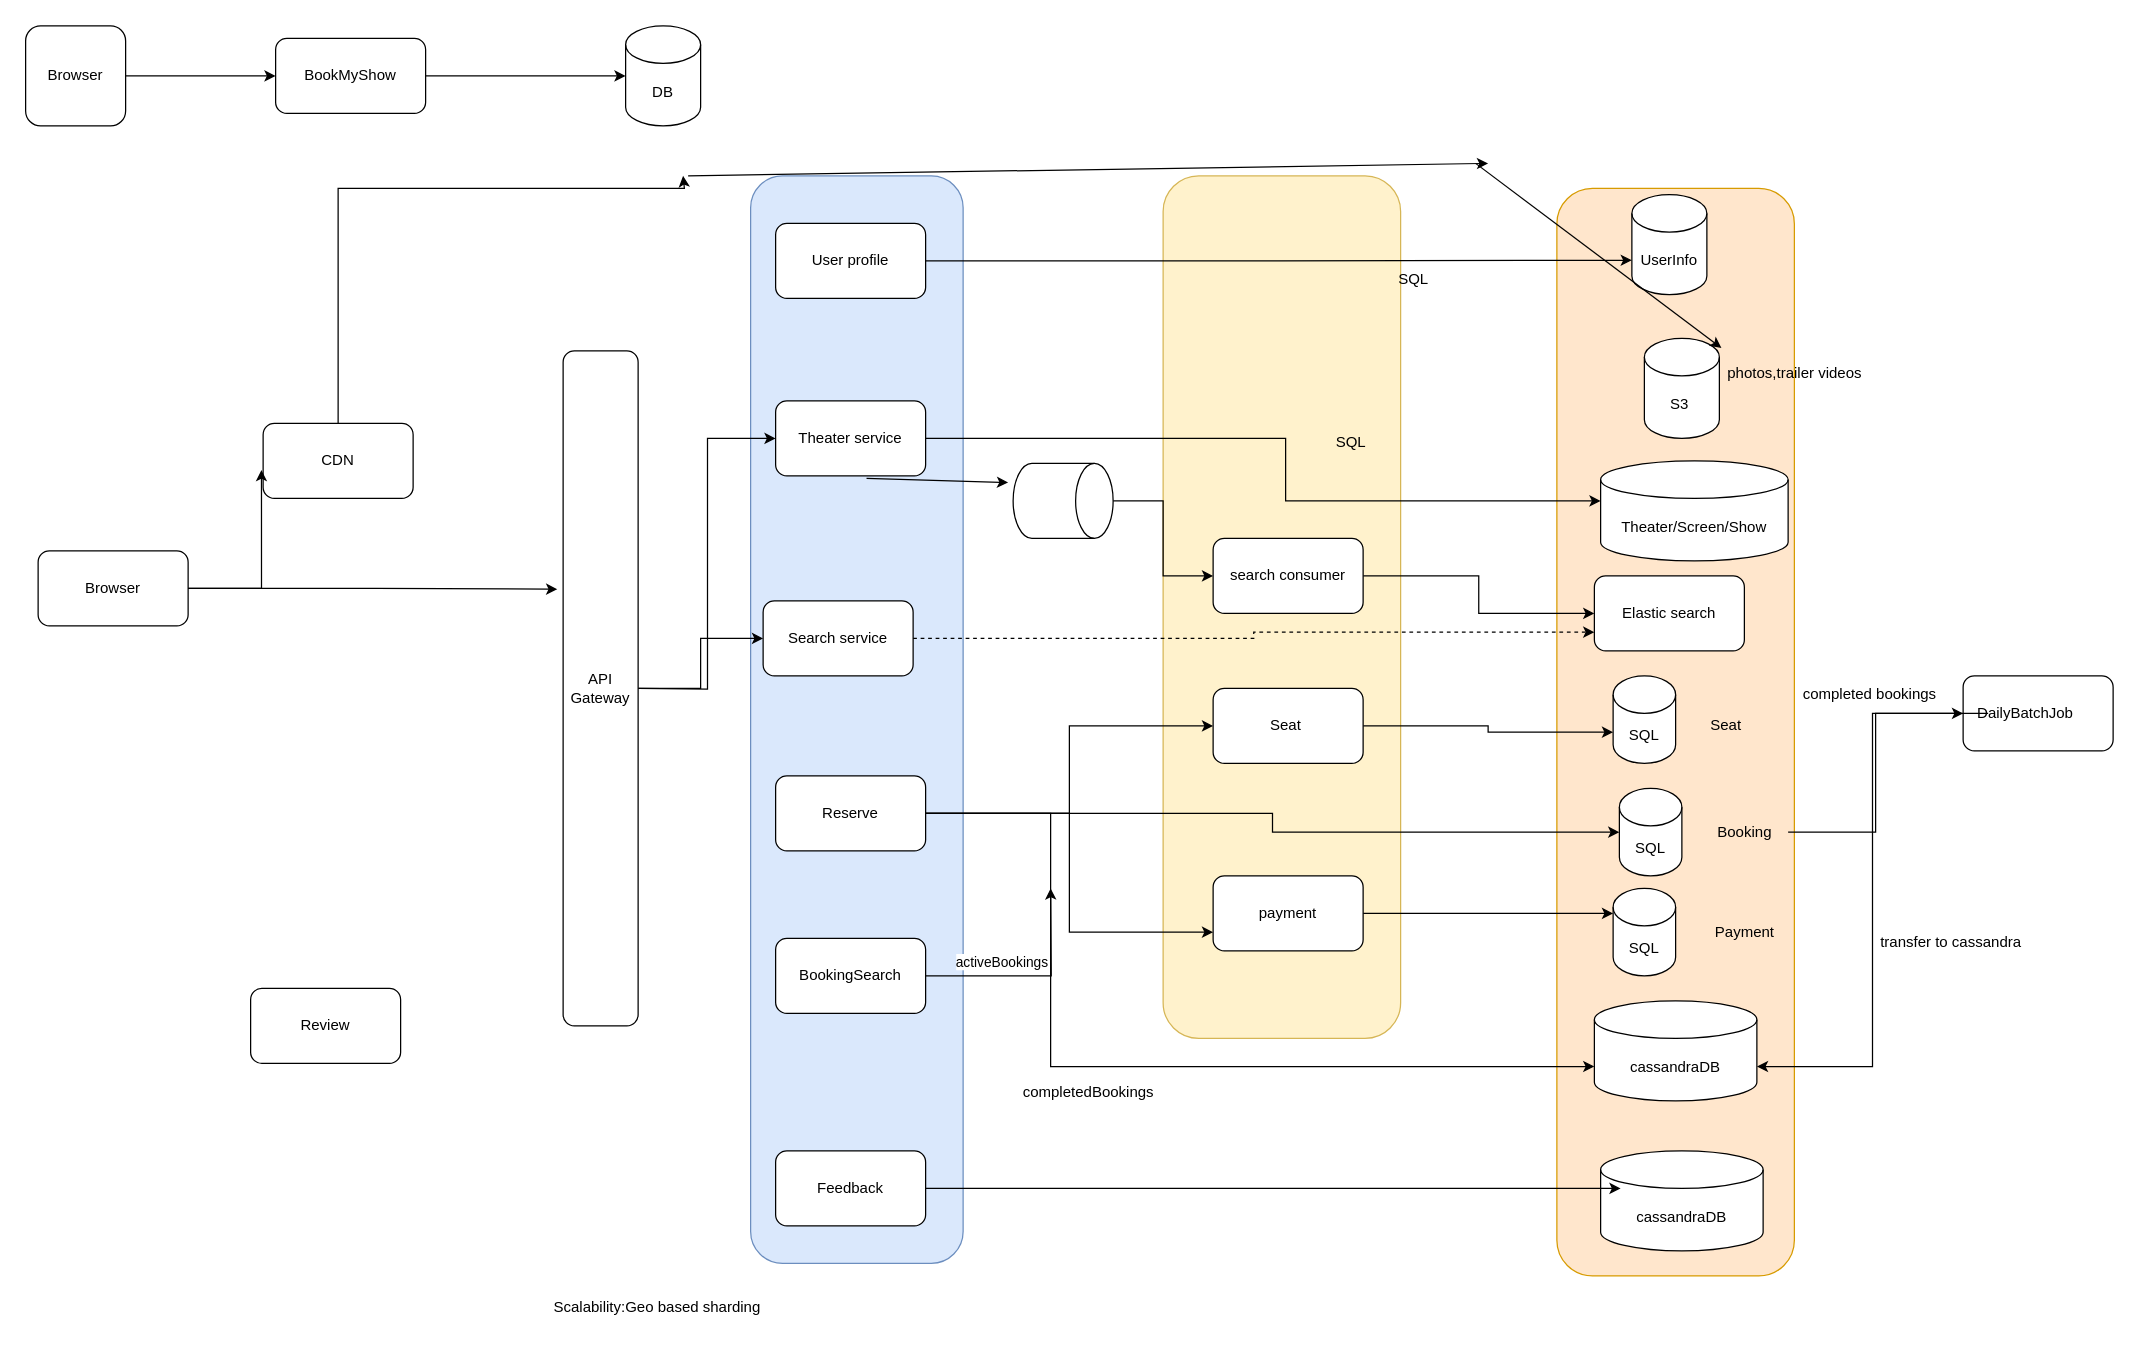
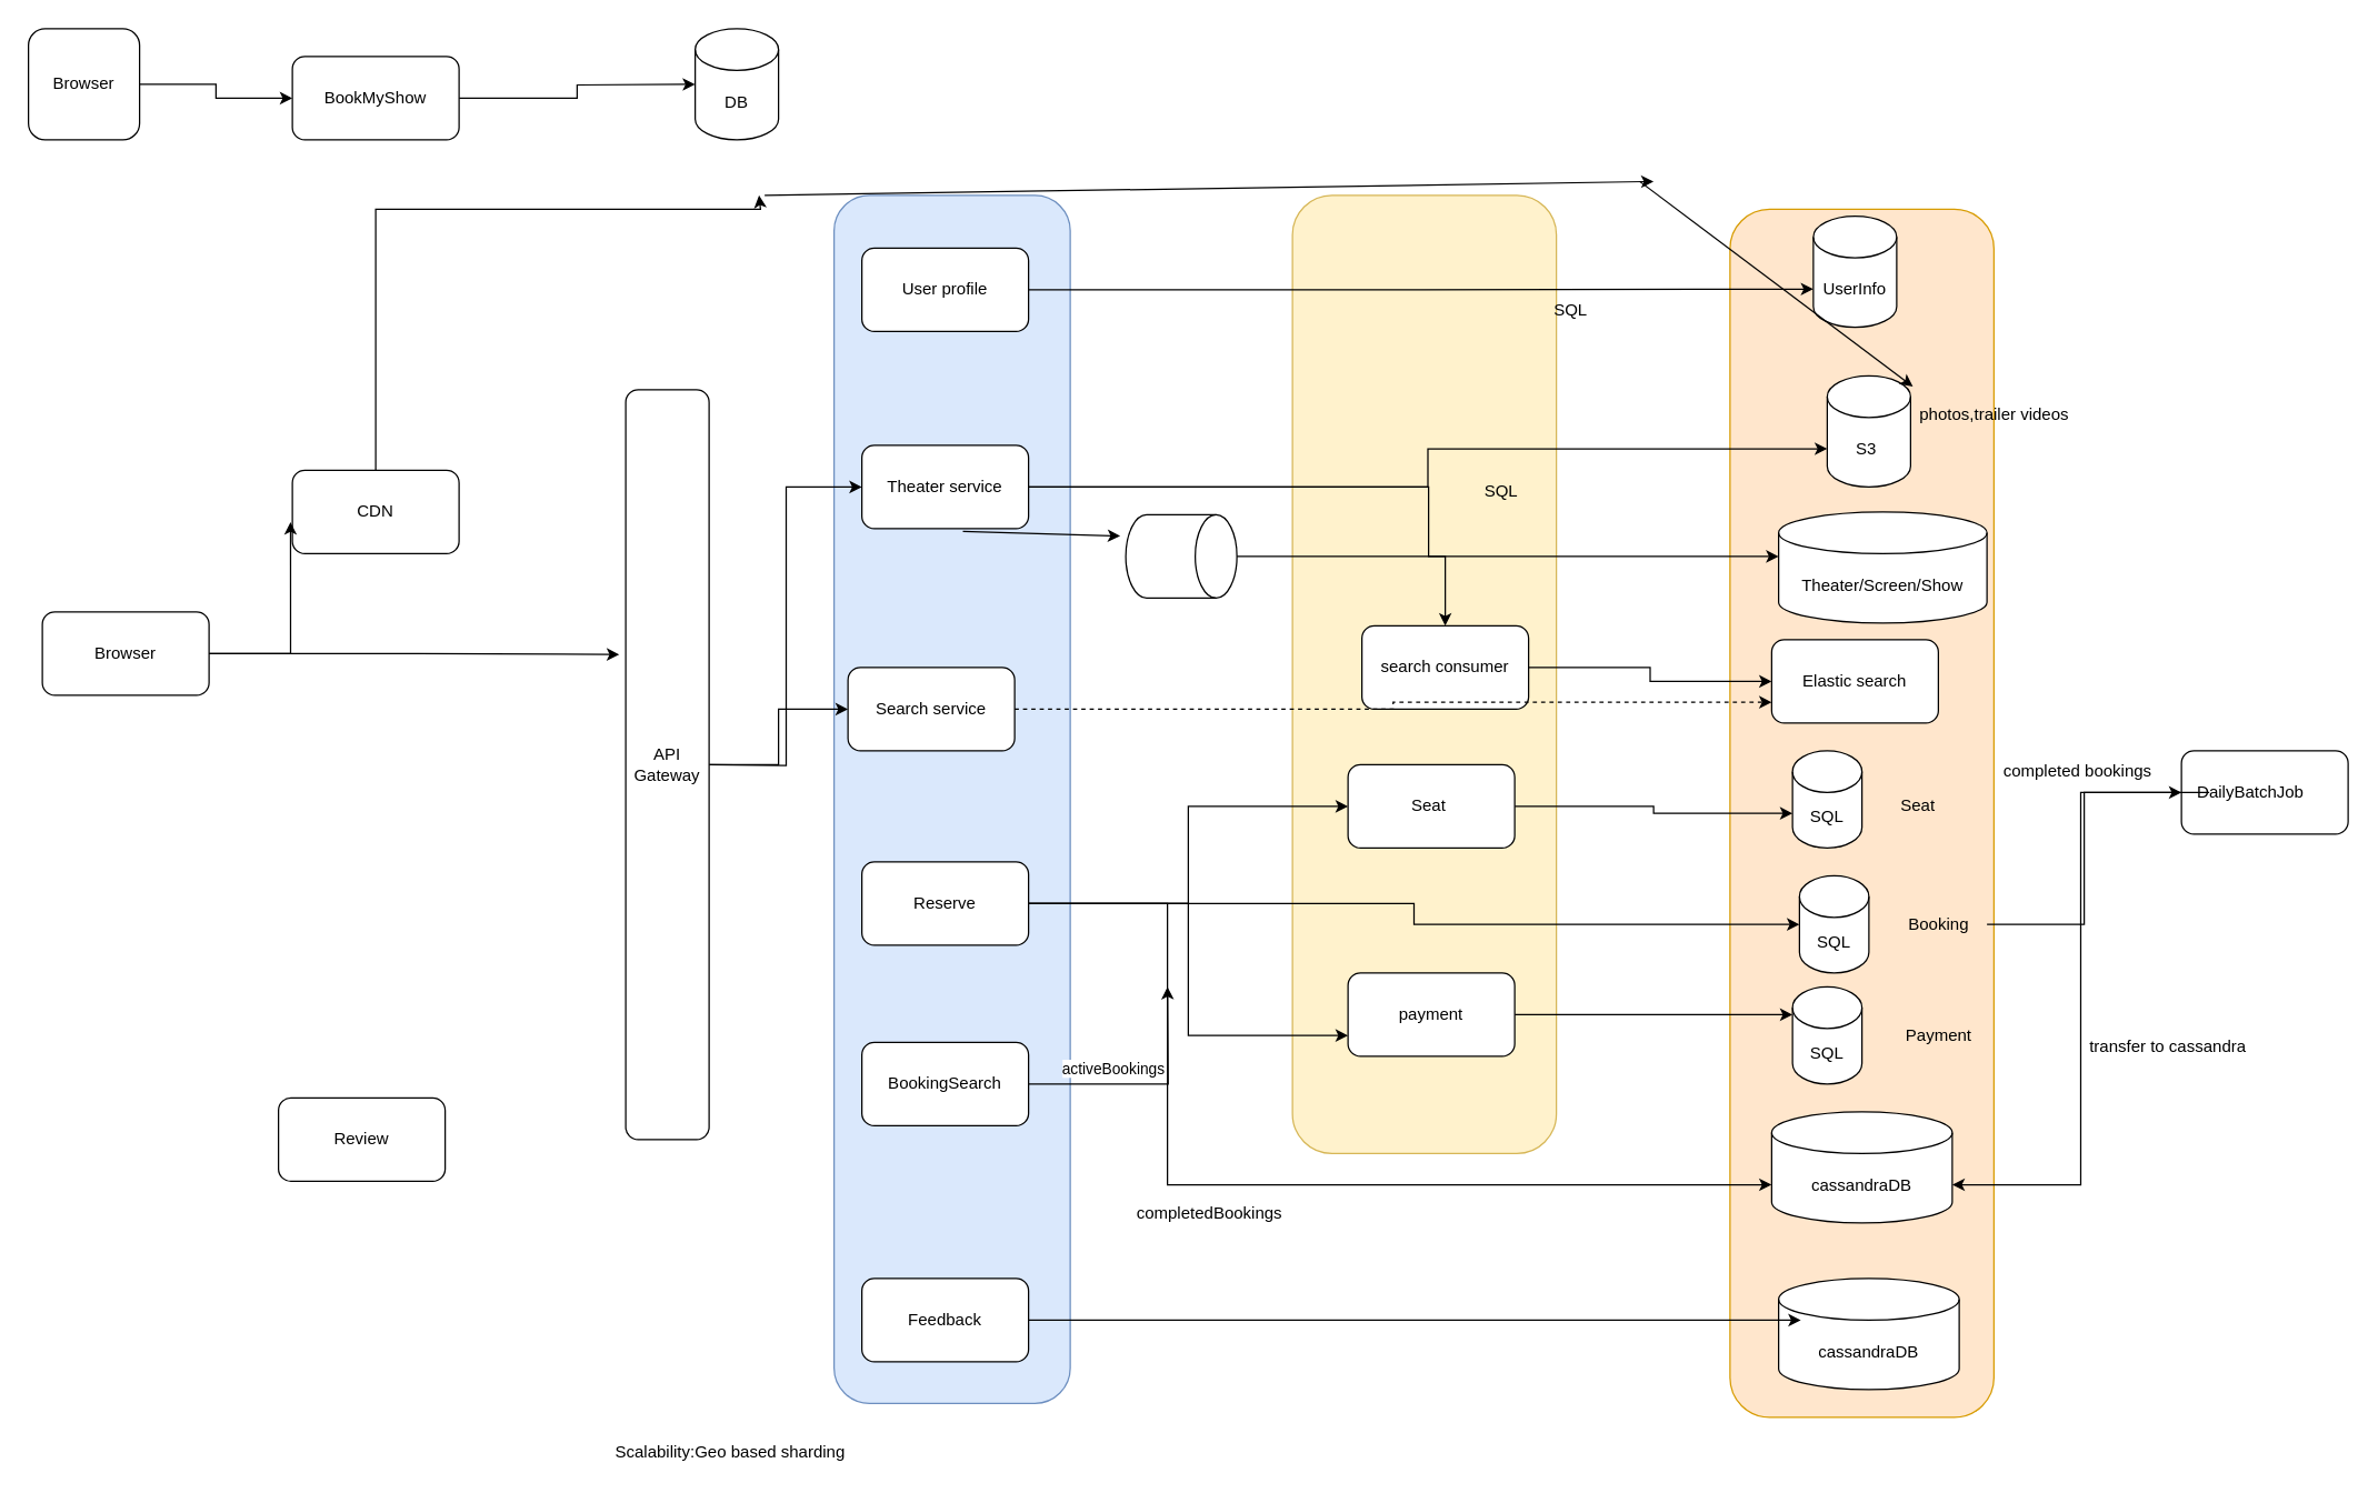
- <mxCell id="8" value="BookMyShow" style="rounded=1;whiteSpace=wrap;html=1;" vertex="1" parent="1"><mxGeometry x="220" y="30" width="120" height="60" as="geometry" /></mxCell>
+ <mxCell id="8" value="BookMyShow" style="rounded=1;whiteSpace=wrap;html=1;" vertex="1" parent="1"><mxGeometry x="210" y="40" width="120" height="60" as="geometry" /></mxCell>
+ <mxCell id="45" style="edgeStyle=orthogonalEdgeStyle;rounded=0;orthogonalLoop=1;jettySize=auto;html=1;entryX=0;entryY=0;entryDx=0;entryDy=52.5;entryPerimeter=0;" edge="1" parent="1" source="11" target="29"><mxGeometry relative="1" as="geometry" /></mxCell>
- <mxCell id="47" value="search consumer" style="rounded=1;whiteSpace=wrap;html=1;" vertex="1" parent="1"><mxGeometry x="970" y="430" width="120" height="60" as="geometry" /></mxCell>
+ <mxCell id="47" value="search consumer" style="rounded=1;whiteSpace=wrap;html=1;" vertex="1" parent="1"><mxGeometry x="980" y="450" width="120" height="60" as="geometry" /></mxCell>
